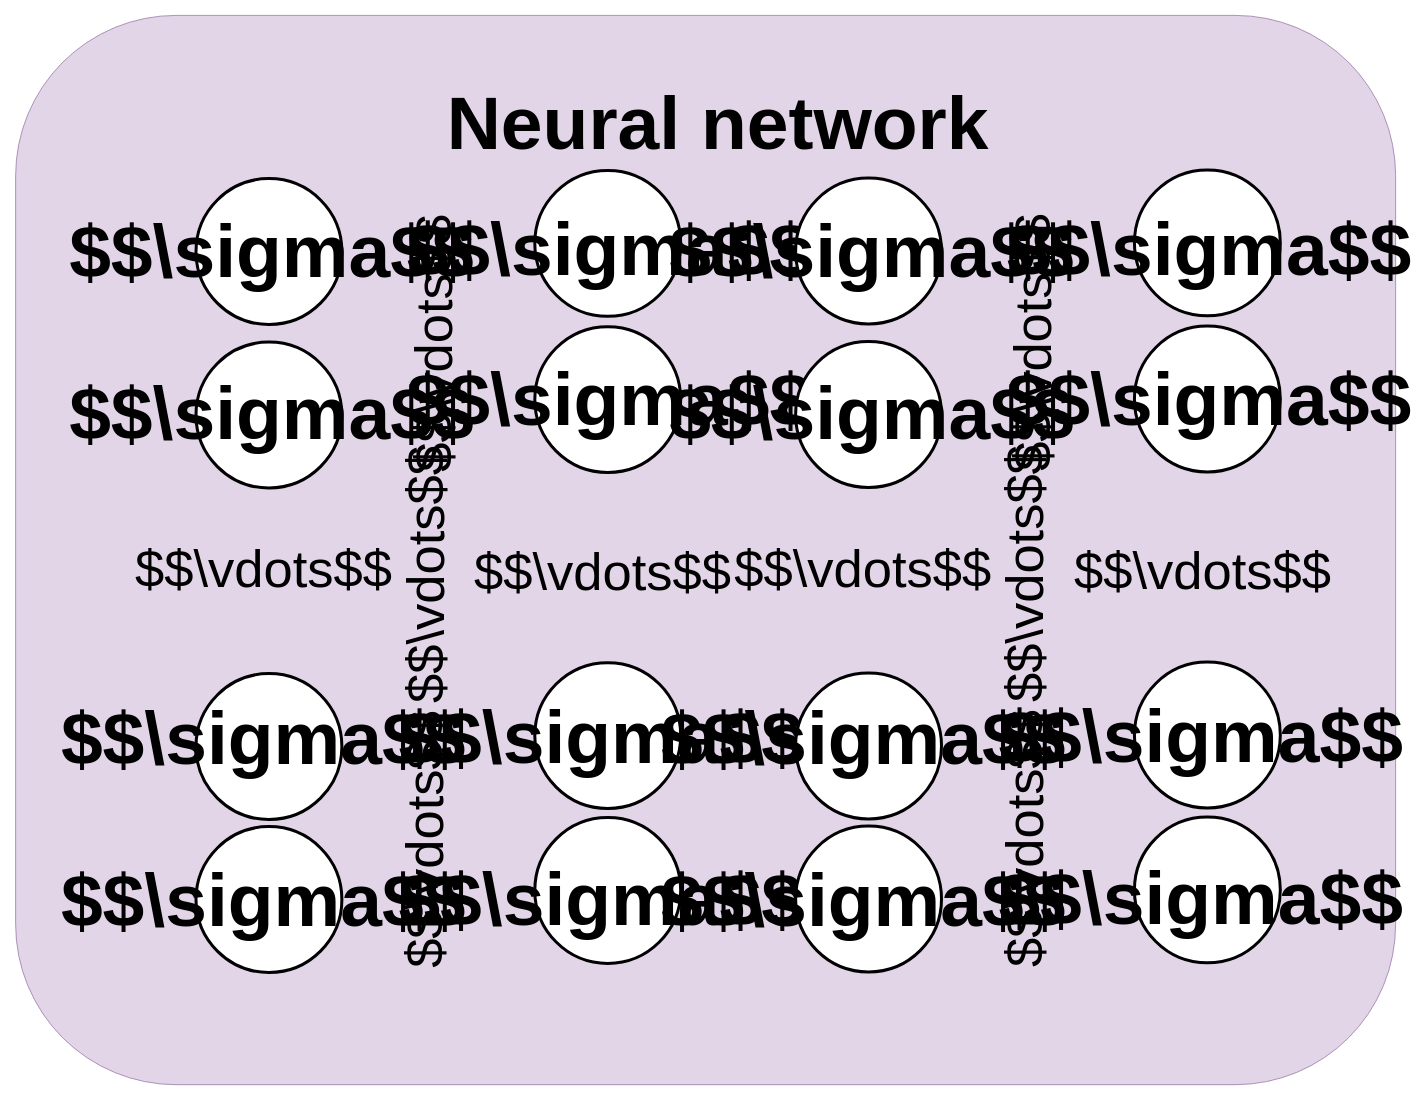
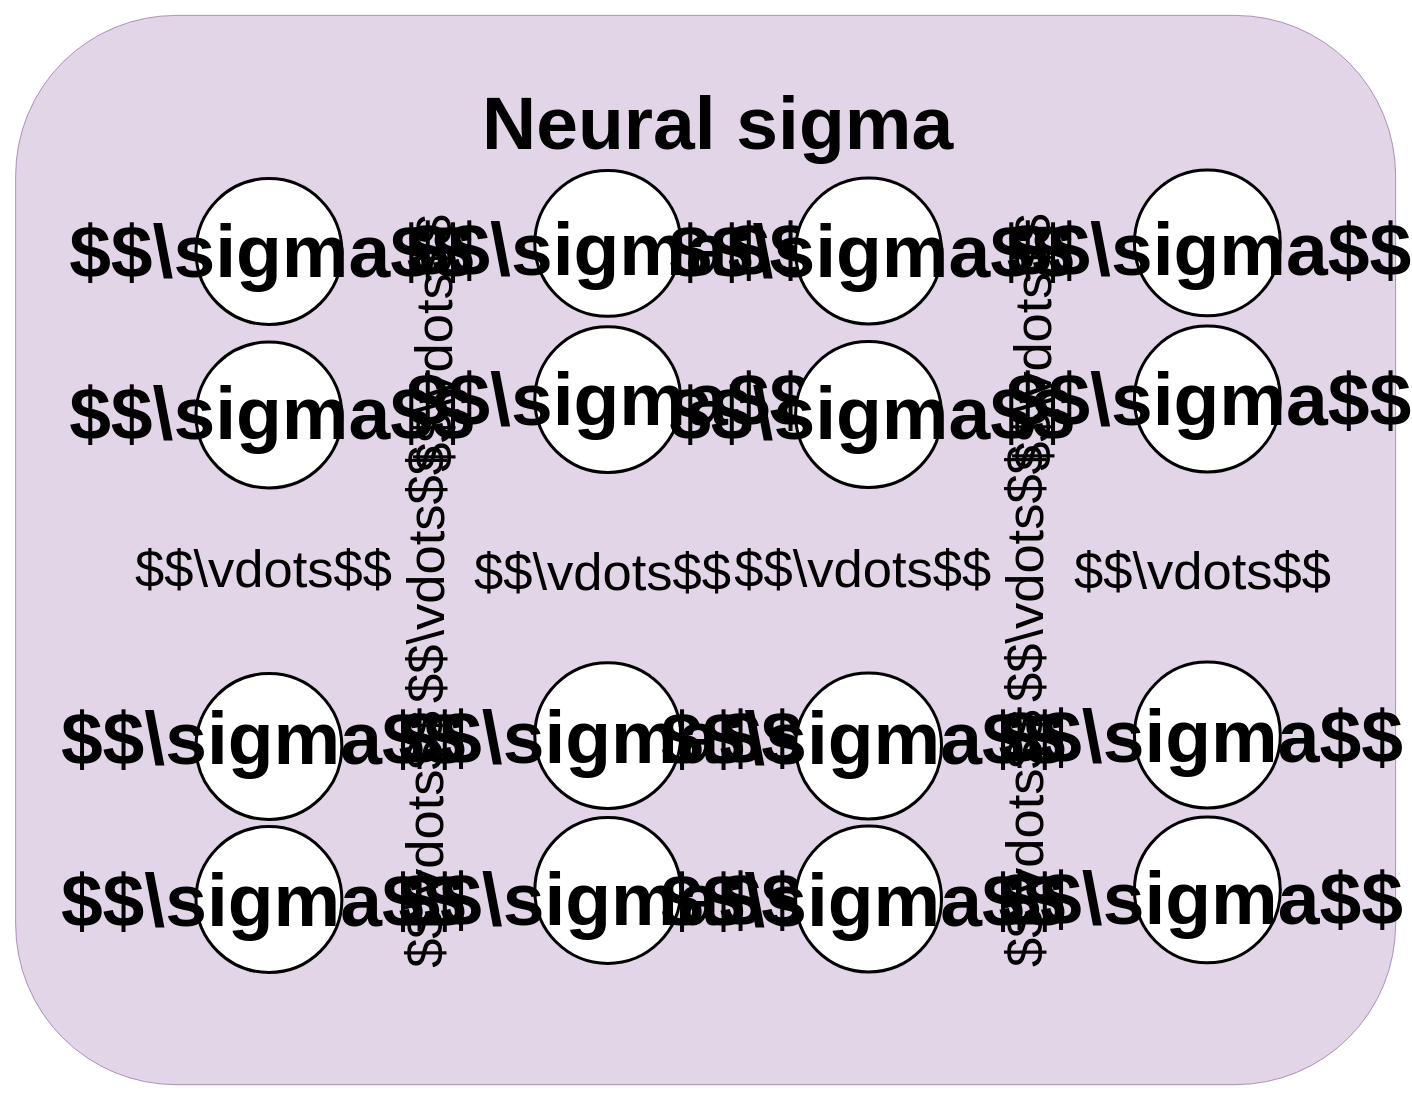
- <mxCell id="45" value="&lt;font size=&quot;1&quot; style=&quot;&quot;&gt;&lt;b style=&quot;font-size: 100px;&quot;&gt;Neural network&lt;/b&gt;&lt;/font&gt;" style="text;html=1;strokeColor=none;fillColor=none;align=center;verticalAlign=middle;whiteSpace=wrap;rounded=0;" vertex="1" parent="1"><mxGeometry x="566.5" y="52" width="779" height="220" as="geometry" /></mxCell>
+ <mxCell id="45" value="&lt;font size=&quot;1&quot; style=&quot;&quot;&gt;&lt;b style=&quot;font-size: 100px;&quot;&gt;Neural sigma&lt;/b&gt;&lt;/font&gt;" style="text;html=1;strokeColor=none;fillColor=none;align=center;verticalAlign=middle;whiteSpace=wrap;rounded=0;" vertex="1" parent="1"><mxGeometry x="566.5" y="52" width="779" height="220" as="geometry" /></mxCell>
